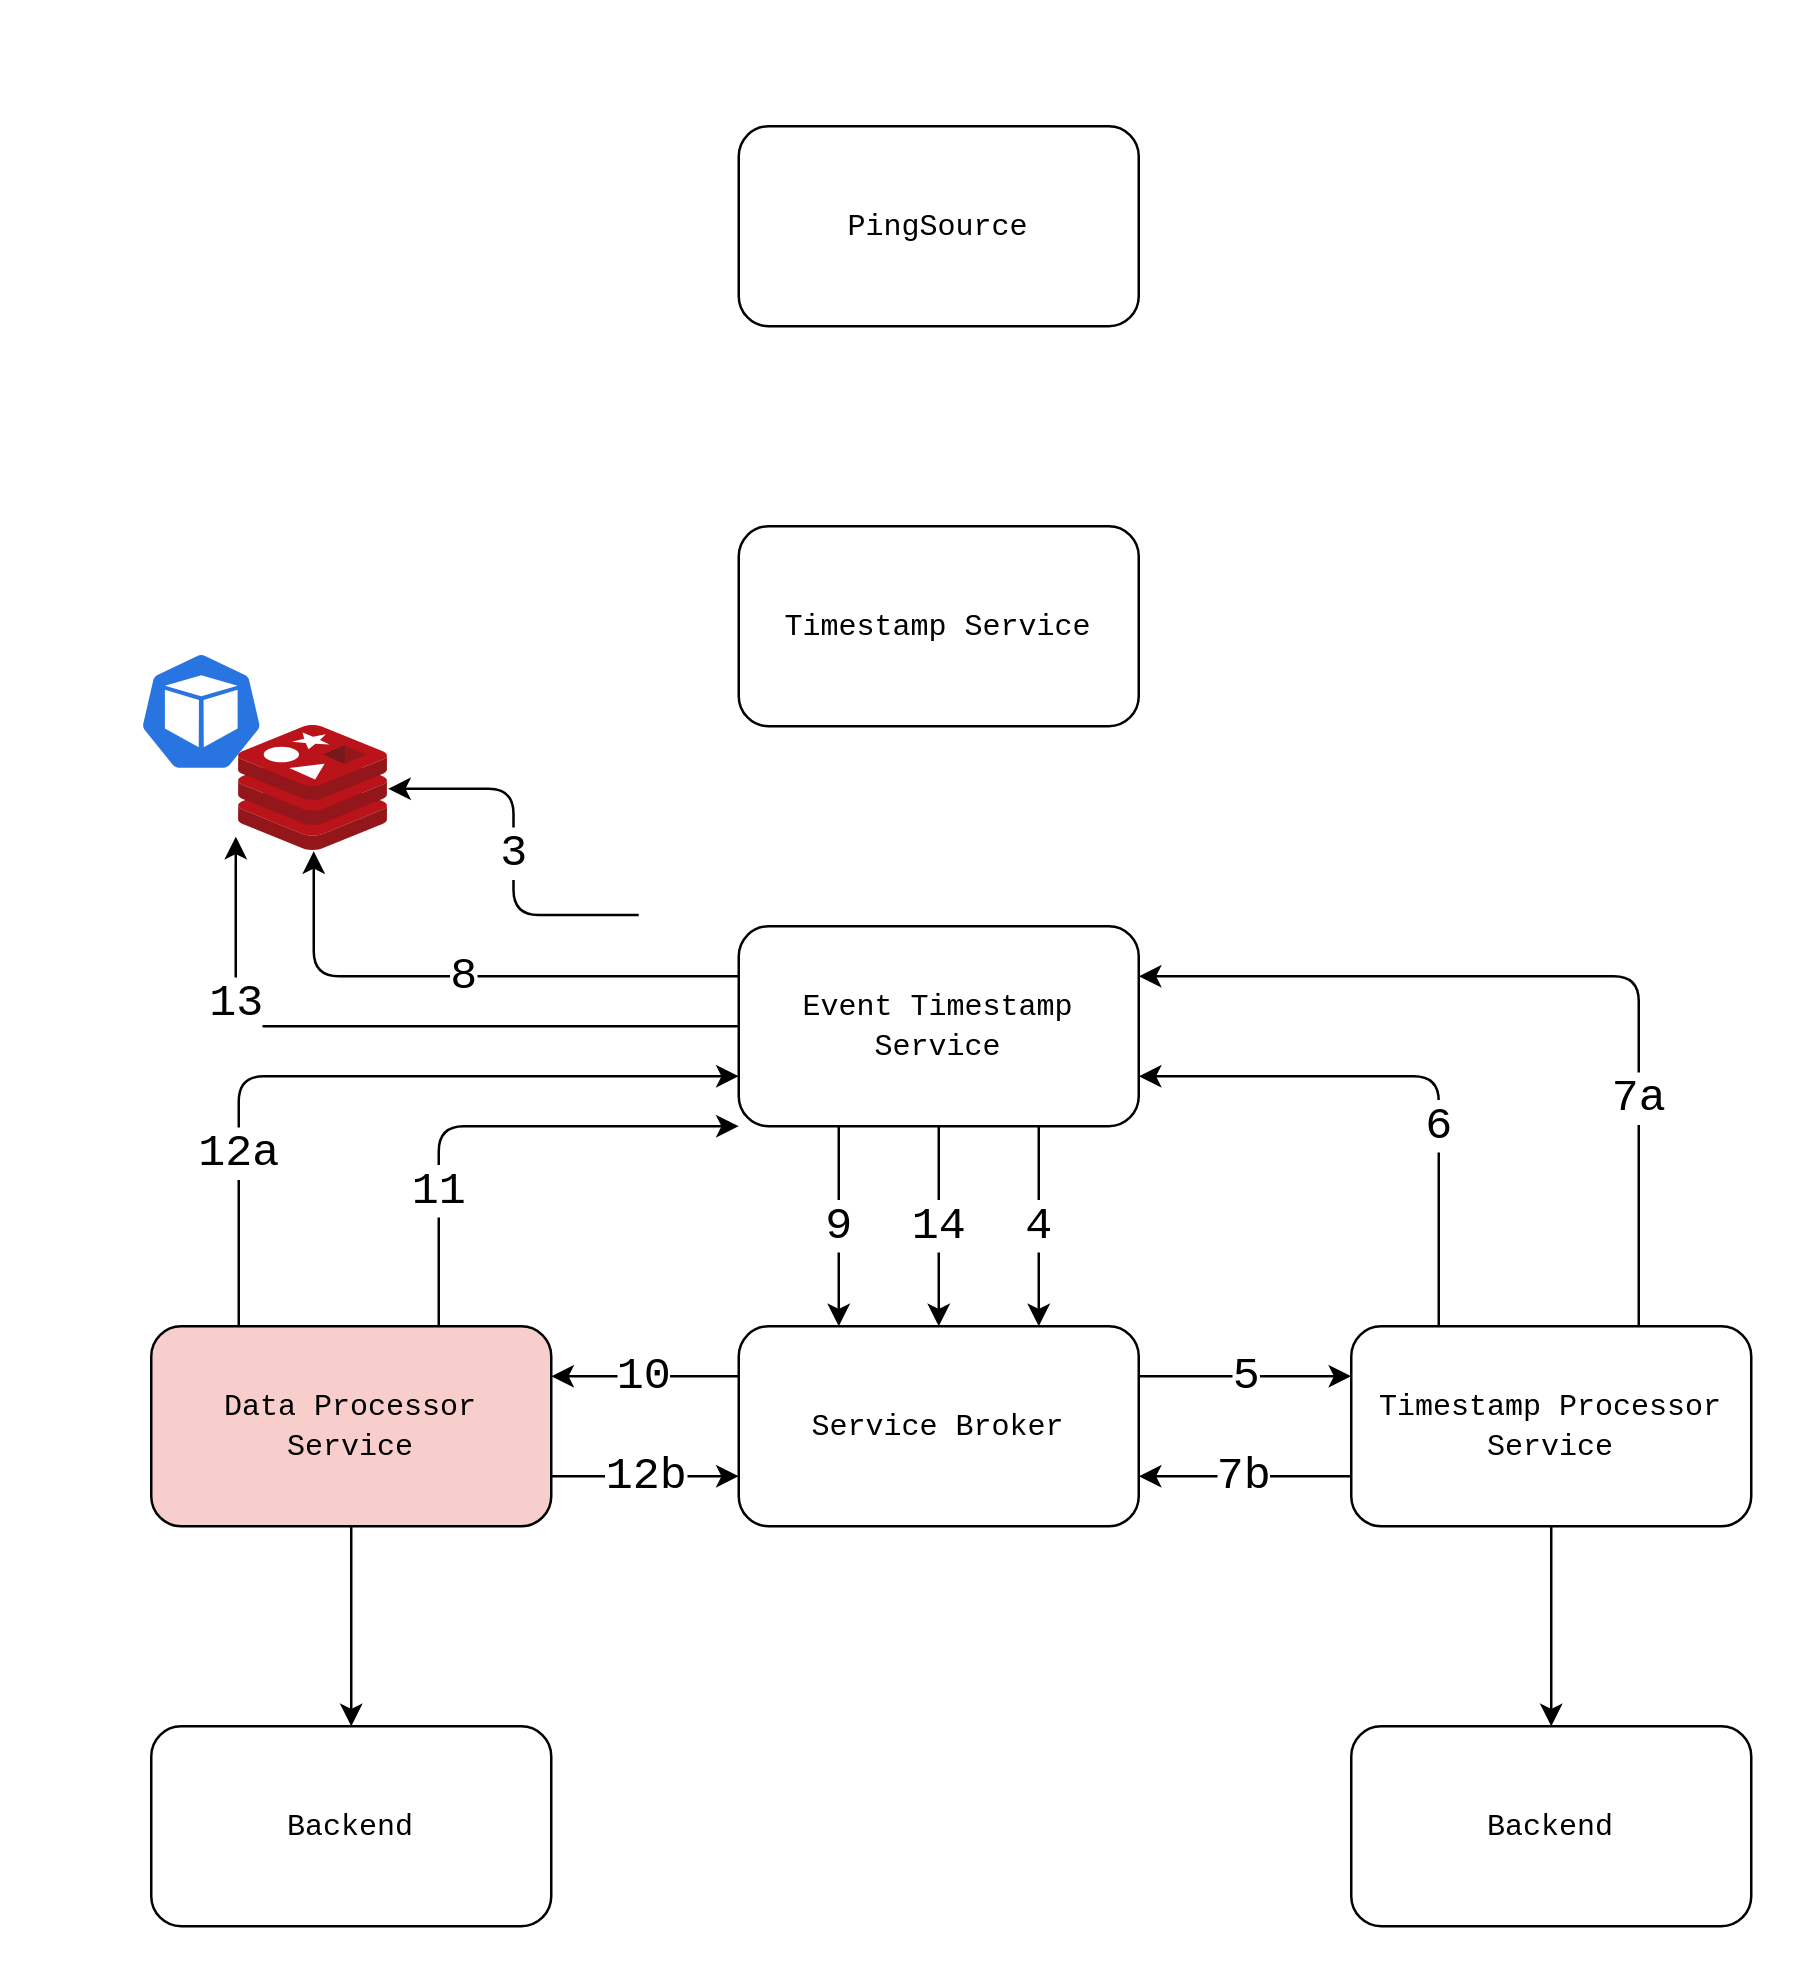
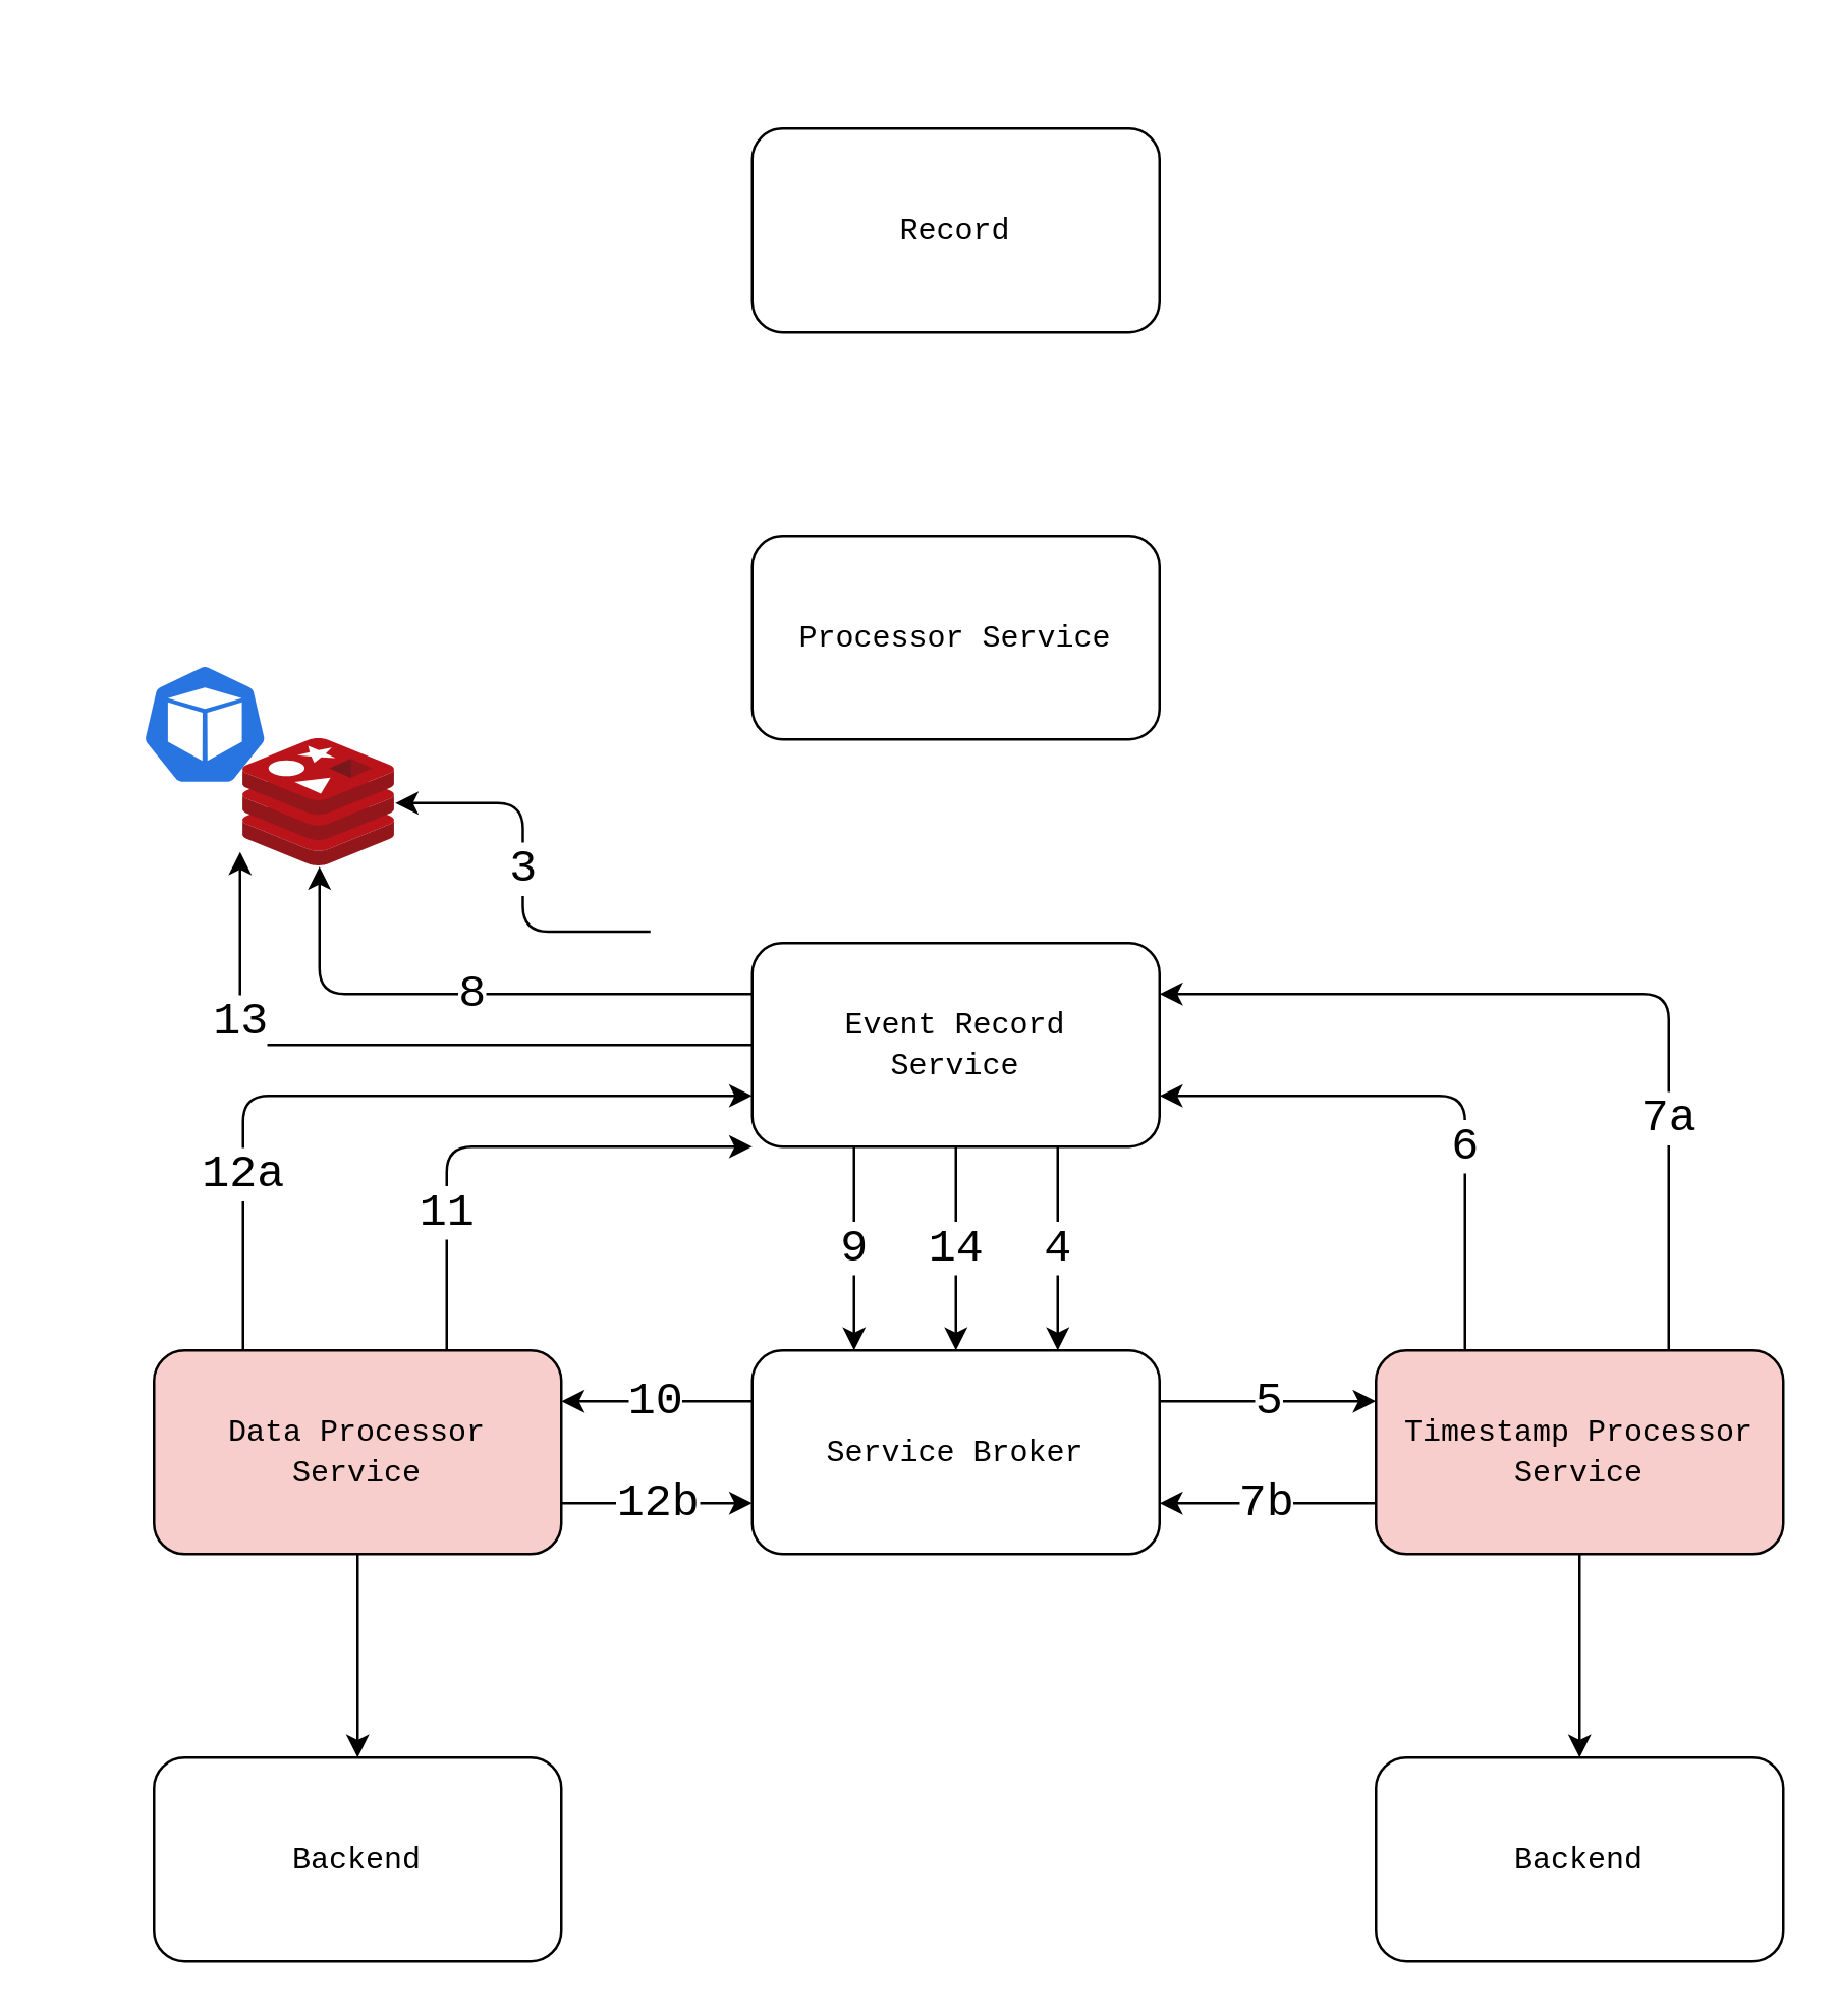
- <mxCell id="9" value="&lt;font face=&quot;Courier New&quot;&gt;PingSource&lt;/font&gt;" style="rounded=1;whiteSpace=wrap;html=1;" parent="8" vertex="1"><mxGeometry x="40" y="30" width="160" height="80" as="geometry" /></mxCell>
+ <mxCell id="9" value="&lt;font face=&quot;Courier New&quot;&gt;Record&lt;/font&gt;" style="rounded=1;whiteSpace=wrap;html=1;" parent="8" vertex="1"><mxGeometry x="40" y="30" width="160" height="80" as="geometry" /></mxCell>
- <mxCell id="12" value="&lt;font face=&quot;Courier New&quot;&gt;Timestamp Service&lt;/font&gt;" style="rounded=1;whiteSpace=wrap;html=1;" parent="11" vertex="1"><mxGeometry x="40" y="30" width="160" height="80" as="geometry" /></mxCell>
+ <mxCell id="12" value="&lt;font face=&quot;Courier New&quot;&gt;Processor Service&lt;/font&gt;" style="rounded=1;whiteSpace=wrap;html=1;" parent="11" vertex="1"><mxGeometry x="40" y="30" width="160" height="80" as="geometry" /></mxCell>
- <mxCell id="6" value="&lt;font face=&quot;Courier New&quot; style=&quot;font-size: 12px&quot;&gt;Event Timestamp&lt;br&gt;Service&lt;br&gt;&lt;/font&gt;" style="rounded=1;whiteSpace=wrap;html=1;" parent="5" vertex="1"><mxGeometry x="40" y="30" width="160" height="80" as="geometry" /></mxCell>
+ <mxCell id="6" value="&lt;font face=&quot;Courier New&quot; style=&quot;font-size: 12px&quot;&gt;Event Record&lt;br&gt;Service&lt;br&gt;&lt;/font&gt;" style="rounded=1;whiteSpace=wrap;html=1;" parent="5" vertex="1"><mxGeometry x="40" y="30" width="160" height="80" as="geometry" /></mxCell>
- <mxCell id="15" value="&lt;font face=&quot;Courier New&quot;&gt;Timestamp Processor&lt;br&gt;Service&lt;br&gt;&lt;/font&gt;" style="rounded=1;whiteSpace=wrap;html=1;" parent="14" vertex="1"><mxGeometry x="40" y="30" width="160" height="80" as="geometry" /></mxCell>
+ <mxCell id="15" value="&lt;font face=&quot;Courier New&quot;&gt;Timestamp Processor&lt;br&gt;Service&lt;br&gt;&lt;/font&gt;" style="rounded=1;whiteSpace=wrap;html=1;fillColor=#f8cecc;" parent="14" vertex="1"><mxGeometry x="40" y="30" width="160" height="80" as="geometry" /></mxCell>
